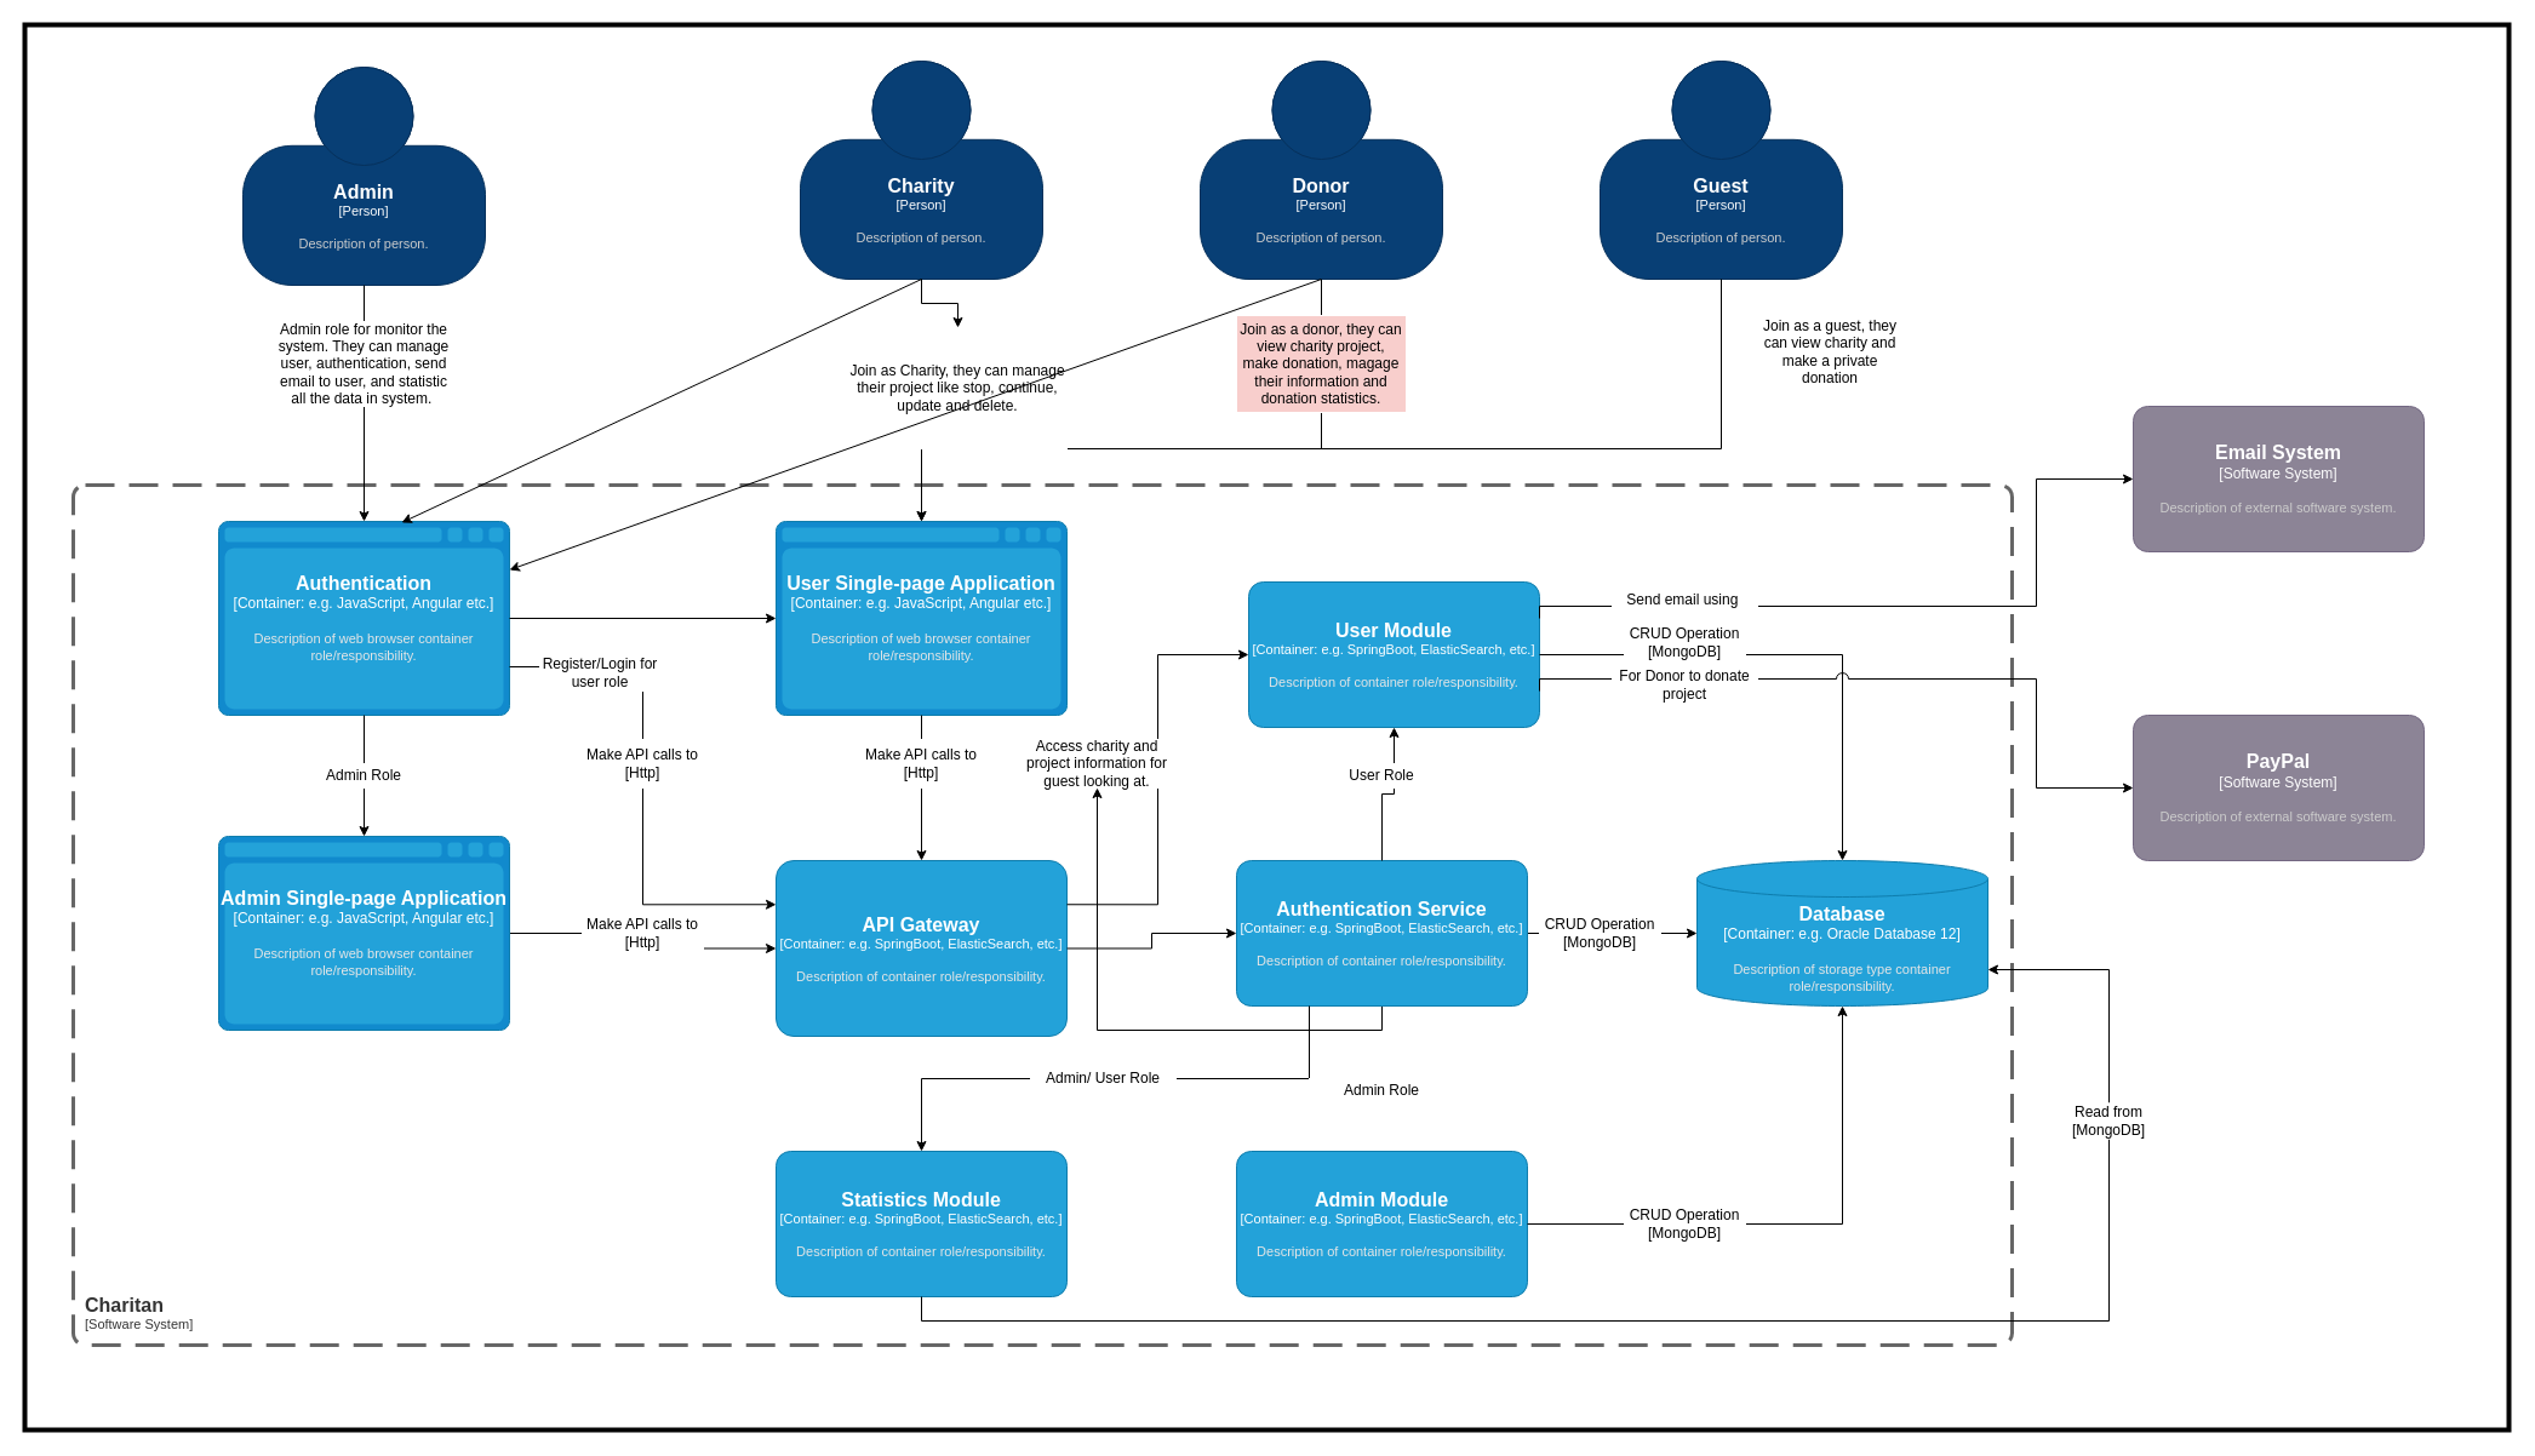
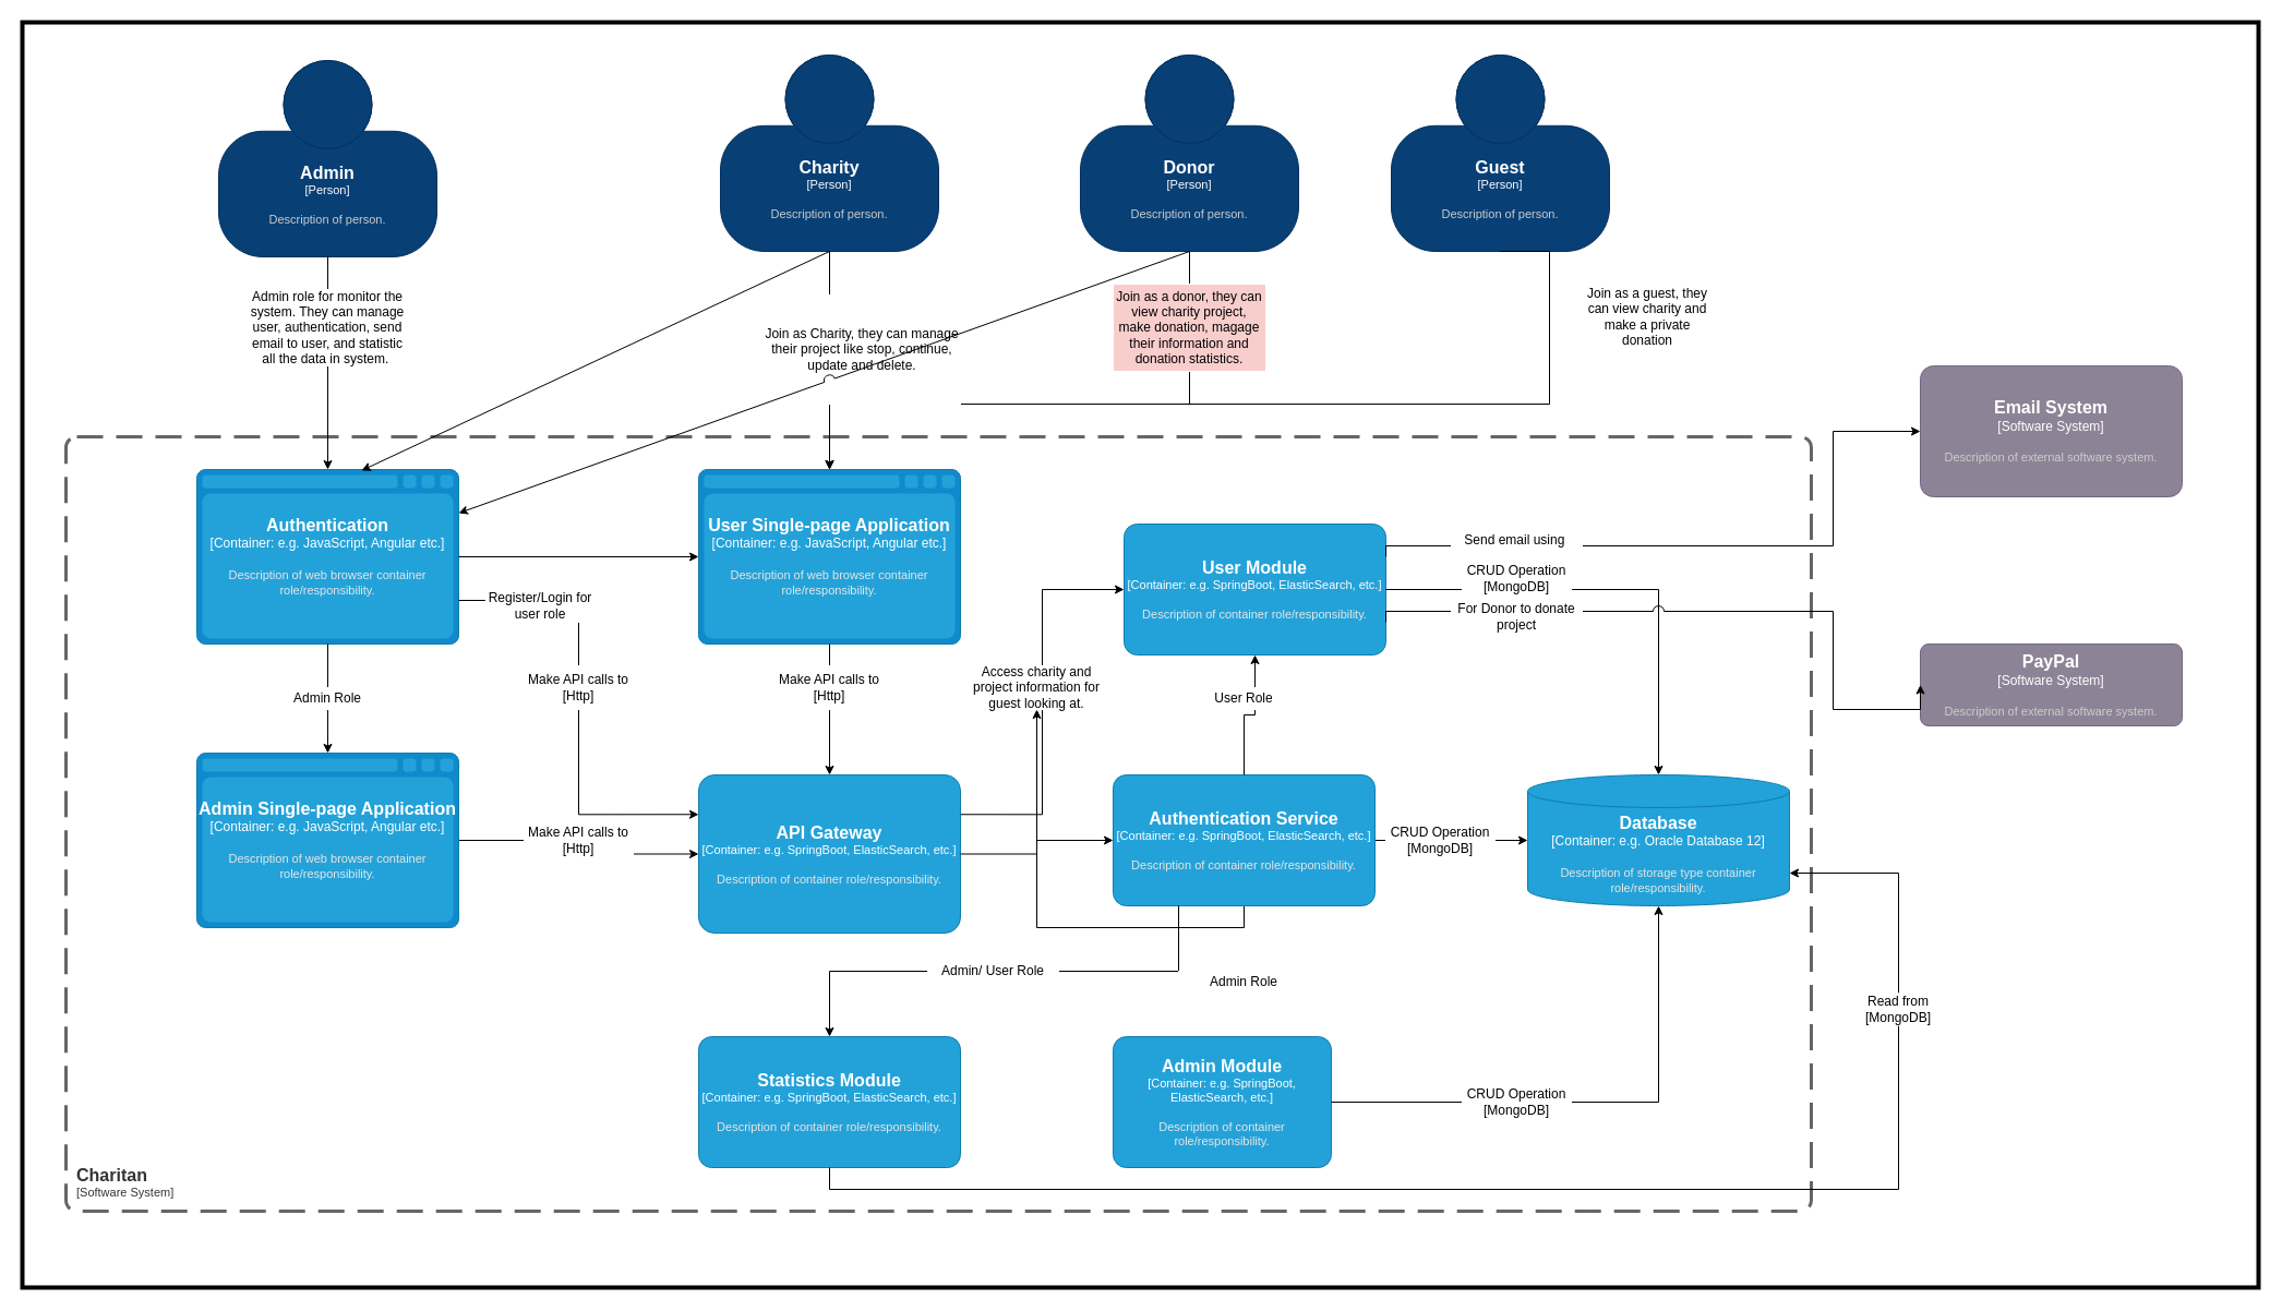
- <mxCell id="5" value="&lt;font style=&quot;font-size: 16px&quot;&gt;&lt;b&gt;Guest&lt;/b&gt;&lt;/font&gt;&lt;div&gt;[Person]&lt;/div&gt;&lt;br&gt;&lt;div&gt;&lt;font style=&quot;font-size: 11px&quot;&gt;&lt;font color=&quot;#cccccc&quot;&gt;Description of person.&lt;/font&gt;&lt;/div&gt;" style="html=1;fontSize=11;dashed=0;whiteSpace=wrap;fillColor=#083F75;strokeColor=#06315C;fontColor=#ffffff;shape=mxgraph.c4.person2;align=center;metaEdit=1;points=[[0.5,0,0],[1,0.5,0],[1,0.75,0],[0.75,1,0],[0.5,1,0],[0.25,1,0],[0,0.75,0],[0,0.5,0]];resizable=0;" parent="1" vertex="1"><mxGeometry x="1320" y="50" width="200" height="180" as="geometry" /></mxCell>
+ <mxCell id="5" value="&lt;font style=&quot;font-size: 16px&quot;&gt;&lt;b&gt;Guest&lt;/b&gt;&lt;/font&gt;&lt;div&gt;[Person]&lt;/div&gt;&lt;br&gt;&lt;div&gt;&lt;font style=&quot;font-size: 11px&quot;&gt;&lt;font color=&quot;#cccccc&quot;&gt;Description of person.&lt;/font&gt;&lt;/div&gt;" style="html=1;fontSize=11;dashed=0;whiteSpace=wrap;fillColor=#083F75;strokeColor=#06315C;fontColor=#ffffff;shape=mxgraph.c4.person2;align=center;metaEdit=1;points=[[0.5,0,0],[1,0.5,0],[1,0.75,0],[0.75,1,0],[0.5,1,0],[0.25,1,0],[0,0.75,0],[0,0.5,0]];resizable=0;" parent="1" vertex="1"><mxGeometry x="1275" y="50" width="200" height="180" as="geometry" /></mxCell>
- <mxCell id="22" style="edgeStyle=orthogonalEdgeStyle;rounded=0;orthogonalLoop=1;jettySize=auto;html=1;exitX=0.5;exitY=1;exitDx=0;exitDy=0;exitPerimeter=0;" parent="1" source="6" target="39" edge="1"><mxGeometry relative="1" as="geometry" /></mxCell>
+ <mxCell id="22" style="edgeStyle=orthogonalEdgeStyle;rounded=0;orthogonalLoop=1;jettySize=auto;html=1;exitX=0.5;exitY=1;exitDx=0;exitDy=0;exitPerimeter=0;entryX=0.5;entryY=0;entryDx=0;entryDy=0;entryPerimeter=0;" parent="1" source="6" target="10" edge="1"><mxGeometry relative="1" as="geometry" /></mxCell>
- <mxCell id="42" value="Access charity and project information for guest looking at." style="rounded=1;whiteSpace=wrap;html=1;strokeColor=#FFFFFF;" parent="1" vertex="1"><mxGeometry x="845" y="610" width="120" height="40" as="geometry" /></mxCell>
+ <mxCell id="42" value="Access charity and project information for guest looking at." style="rounded=1;whiteSpace=wrap;html=1;strokeColor=#FFFFFF;" parent="1" vertex="1"><mxGeometry x="890" y="610" width="120" height="40" as="geometry" /></mxCell>
- <mxCell id="44" value="&lt;font style=&quot;font-size: 16px&quot;&gt;&lt;b&gt;PayPal&lt;/b&gt;&lt;/font&gt;&lt;div&gt;[Software System]&lt;/div&gt;&lt;br&gt;&lt;div&gt;&lt;font style=&quot;font-size: 11px&quot;&gt;&lt;font color=&quot;#cccccc&quot;&gt;Description of external software system.&lt;/font&gt;&lt;/div&gt;" style="rounded=1;whiteSpace=wrap;html=1;labelBackgroundColor=none;fillColor=#8C8496;fontColor=#ffffff;align=center;arcSize=10;strokeColor=#736782;metaEdit=1;resizable=0;points=[[0.25,0,0],[0.5,0,0],[0.75,0,0],[1,0.25,0],[1,0.5,0],[1,0.75,0],[0.75,1,0],[0.5,1,0],[0.25,1,0],[0,0.75,0],[0,0.5,0],[0,0.25,0]];" vertex="1" parent="1"><mxGeometry x="1760" y="590" width="240" height="120" as="geometry" /></mxCell>
+ <mxCell id="44" value="&lt;font style=&quot;font-size: 16px&quot;&gt;&lt;b&gt;PayPal&lt;/b&gt;&lt;/font&gt;&lt;div&gt;[Software System]&lt;/div&gt;&lt;br&gt;&lt;div&gt;&lt;font style=&quot;font-size: 11px&quot;&gt;&lt;font color=&quot;#cccccc&quot;&gt;Description of external software system.&lt;/font&gt;&lt;/div&gt;" style="rounded=1;whiteSpace=wrap;html=1;labelBackgroundColor=none;fillColor=#8C8496;fontColor=#ffffff;align=center;arcSize=10;strokeColor=#736782;metaEdit=1;resizable=0;points=[[0.25,0,0],[0.5,0,0],[0.75,0,0],[1,0.25,0],[1,0.5,0],[1,0.75,0],[0.75,1,0],[0.5,1,0],[0.25,1,0],[0,0.75,0],[0,0.5,0],[0,0.25,0]];" vertex="1" parent="1"><mxGeometry x="1760" y="590" width="240" height="75" as="geometry" /></mxCell>
- <mxCell id="13" value="&lt;font style=&quot;font-size: 16px&quot;&gt;&lt;b&gt;Admin Module&lt;/b&gt;&lt;/font&gt;&lt;div&gt;[Container: e.g. SpringBoot, ElasticSearch, etc.]&lt;/div&gt;&lt;br&gt;&lt;div&gt;&lt;font style=&quot;font-size: 11px&quot;&gt;&lt;font color=&quot;#E6E6E6&quot;&gt;Description of container role/responsibility.&lt;/font&gt;&lt;/div&gt;" style="rounded=1;whiteSpace=wrap;html=1;fontSize=11;labelBackgroundColor=none;fillColor=#23A2D9;fontColor=#ffffff;align=center;arcSize=10;strokeColor=#0E7DAD;metaEdit=1;resizable=0;points=[[0.25,0,0],[0.5,0,0],[0.75,0,0],[1,0.25,0],[1,0.5,0],[1,0.75,0],[0.75,1,0],[0.5,1,0],[0.25,1,0],[0,0.75,0],[0,0.5,0],[0,0.25,0]];" parent="1" vertex="1"><mxGeometry x="1020" y="950" width="240" height="120" as="geometry" /></mxCell>
+ <mxCell id="13" value="&lt;font style=&quot;font-size: 16px&quot;&gt;&lt;b&gt;Admin Module&lt;/b&gt;&lt;/font&gt;&lt;div&gt;[Container: e.g. SpringBoot, ElasticSearch, etc.]&lt;/div&gt;&lt;br&gt;&lt;div&gt;&lt;font style=&quot;font-size: 11px&quot;&gt;&lt;font color=&quot;#E6E6E6&quot;&gt;Description of container role/responsibility.&lt;/font&gt;&lt;/div&gt;" style="rounded=1;whiteSpace=wrap;html=1;fontSize=11;labelBackgroundColor=none;fillColor=#23A2D9;fontColor=#ffffff;align=center;arcSize=10;strokeColor=#0E7DAD;metaEdit=1;resizable=0;points=[[0.25,0,0],[0.5,0,0],[0.75,0,0],[1,0.25,0],[1,0.5,0],[1,0.75,0],[0.75,1,0],[0.5,1,0],[0.25,1,0],[0,0.75,0],[0,0.5,0],[0,0.25,0]];" parent="1" vertex="1"><mxGeometry x="1020" y="950" width="200" height="120" as="geometry" /></mxCell>
